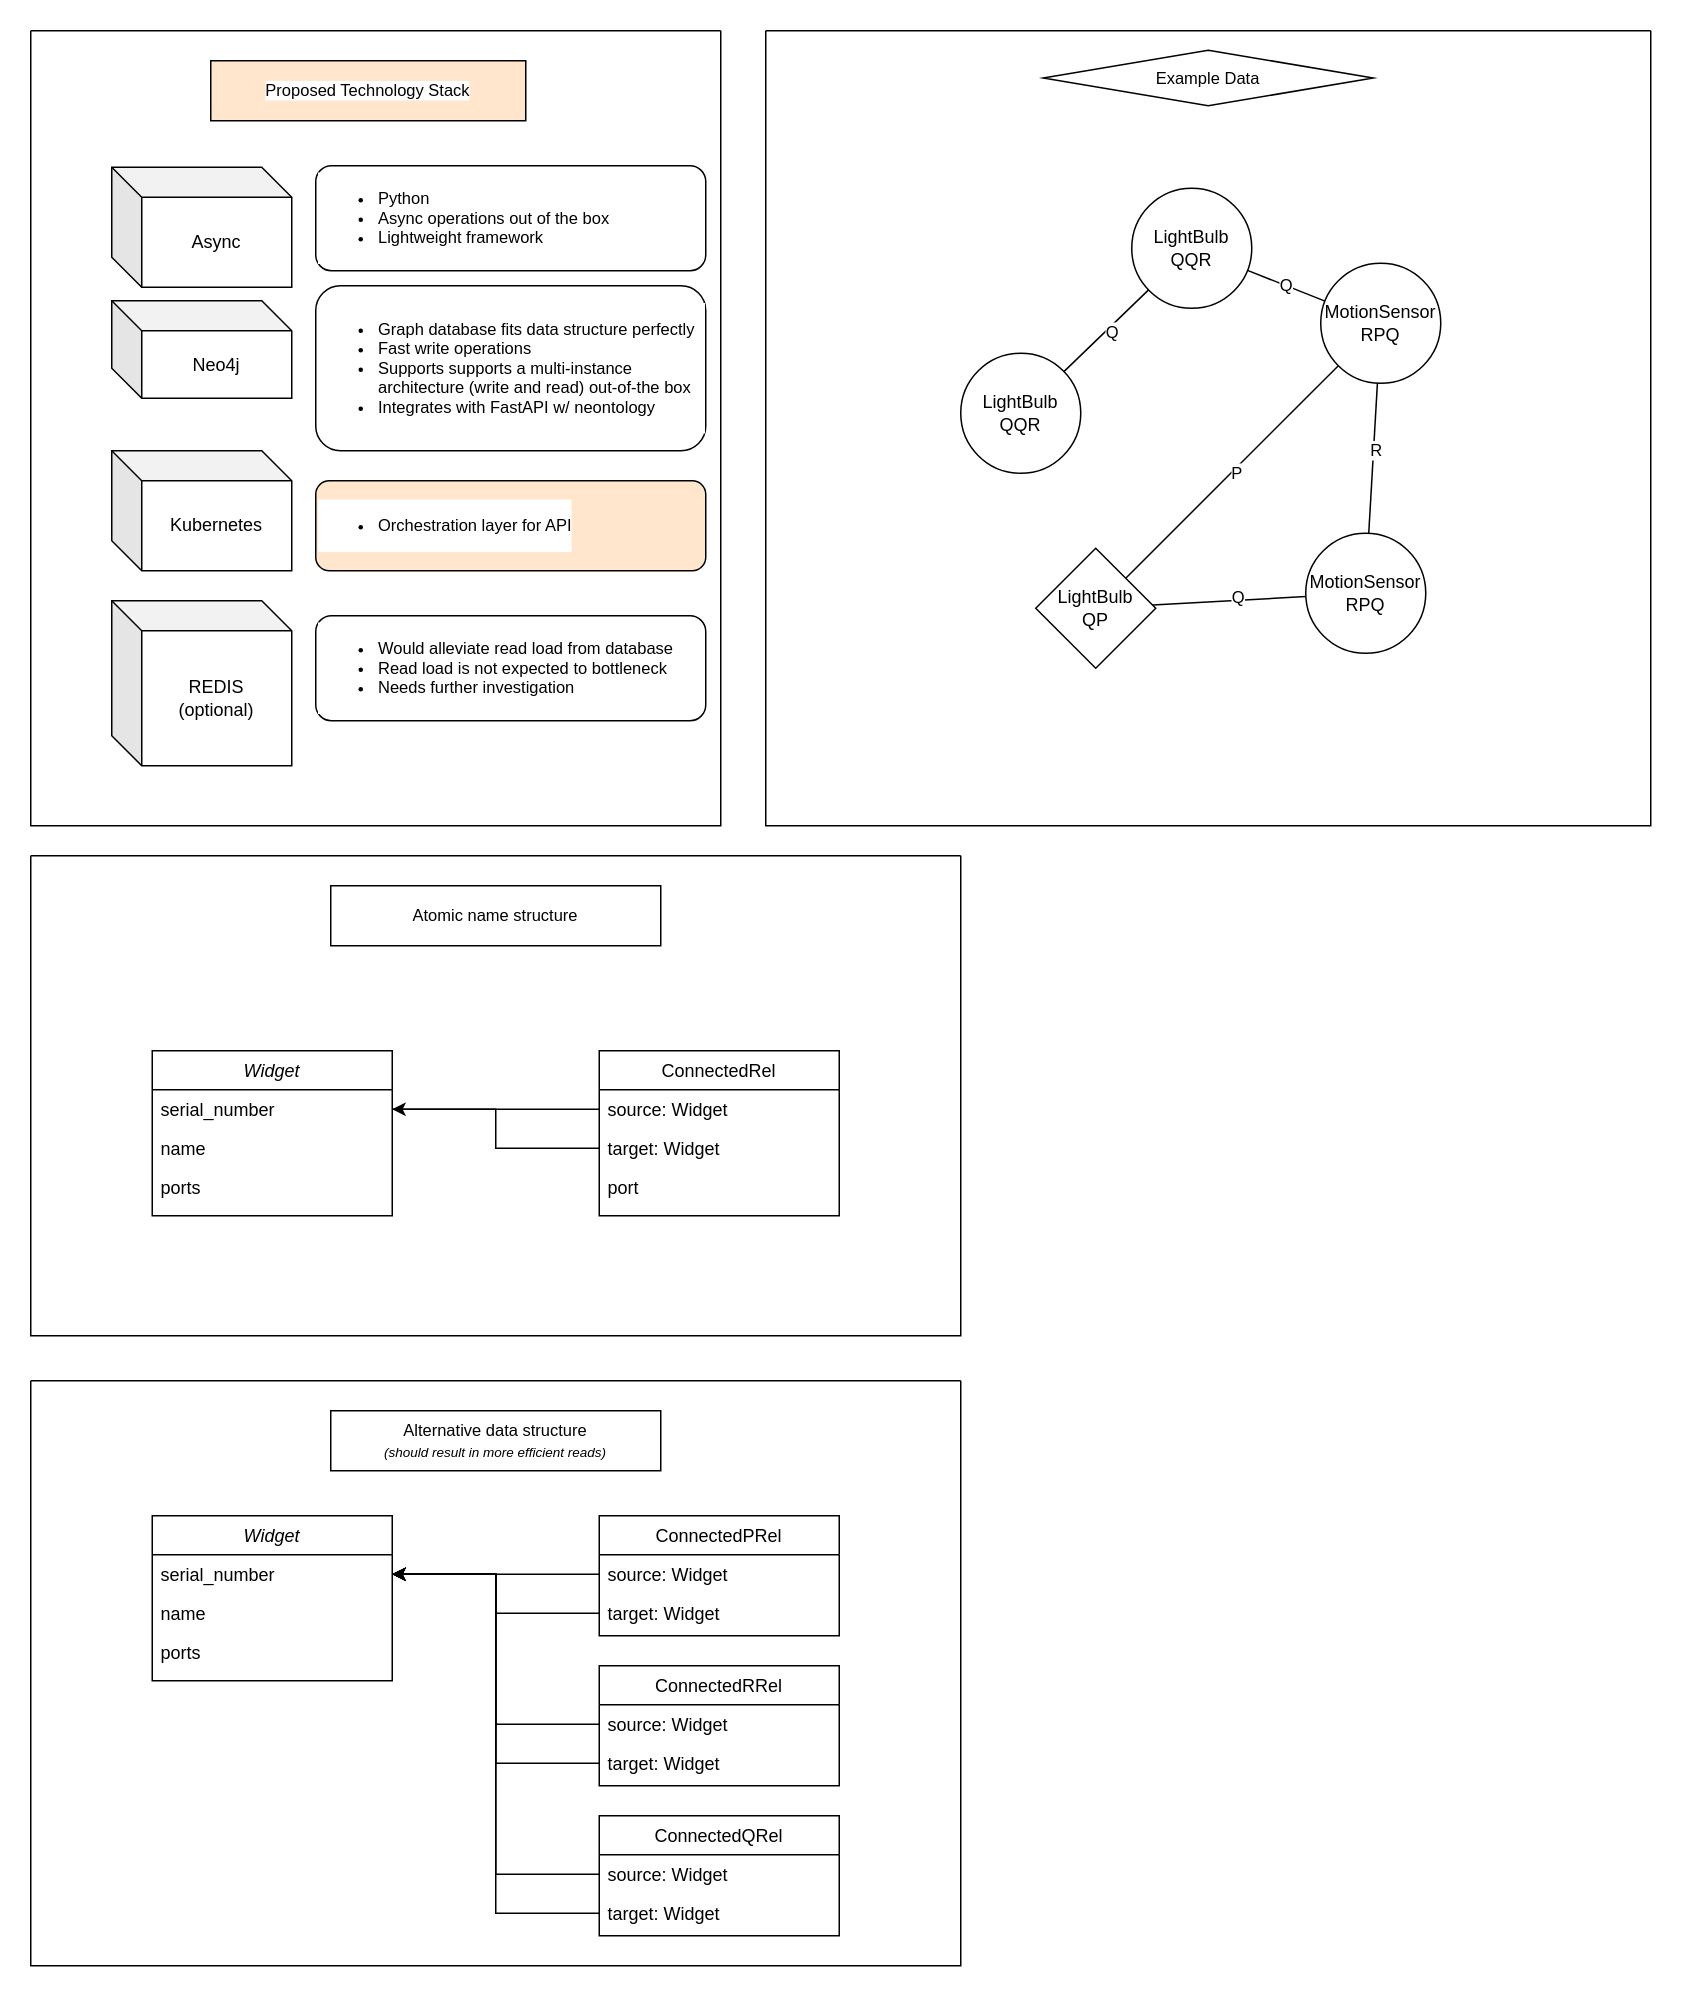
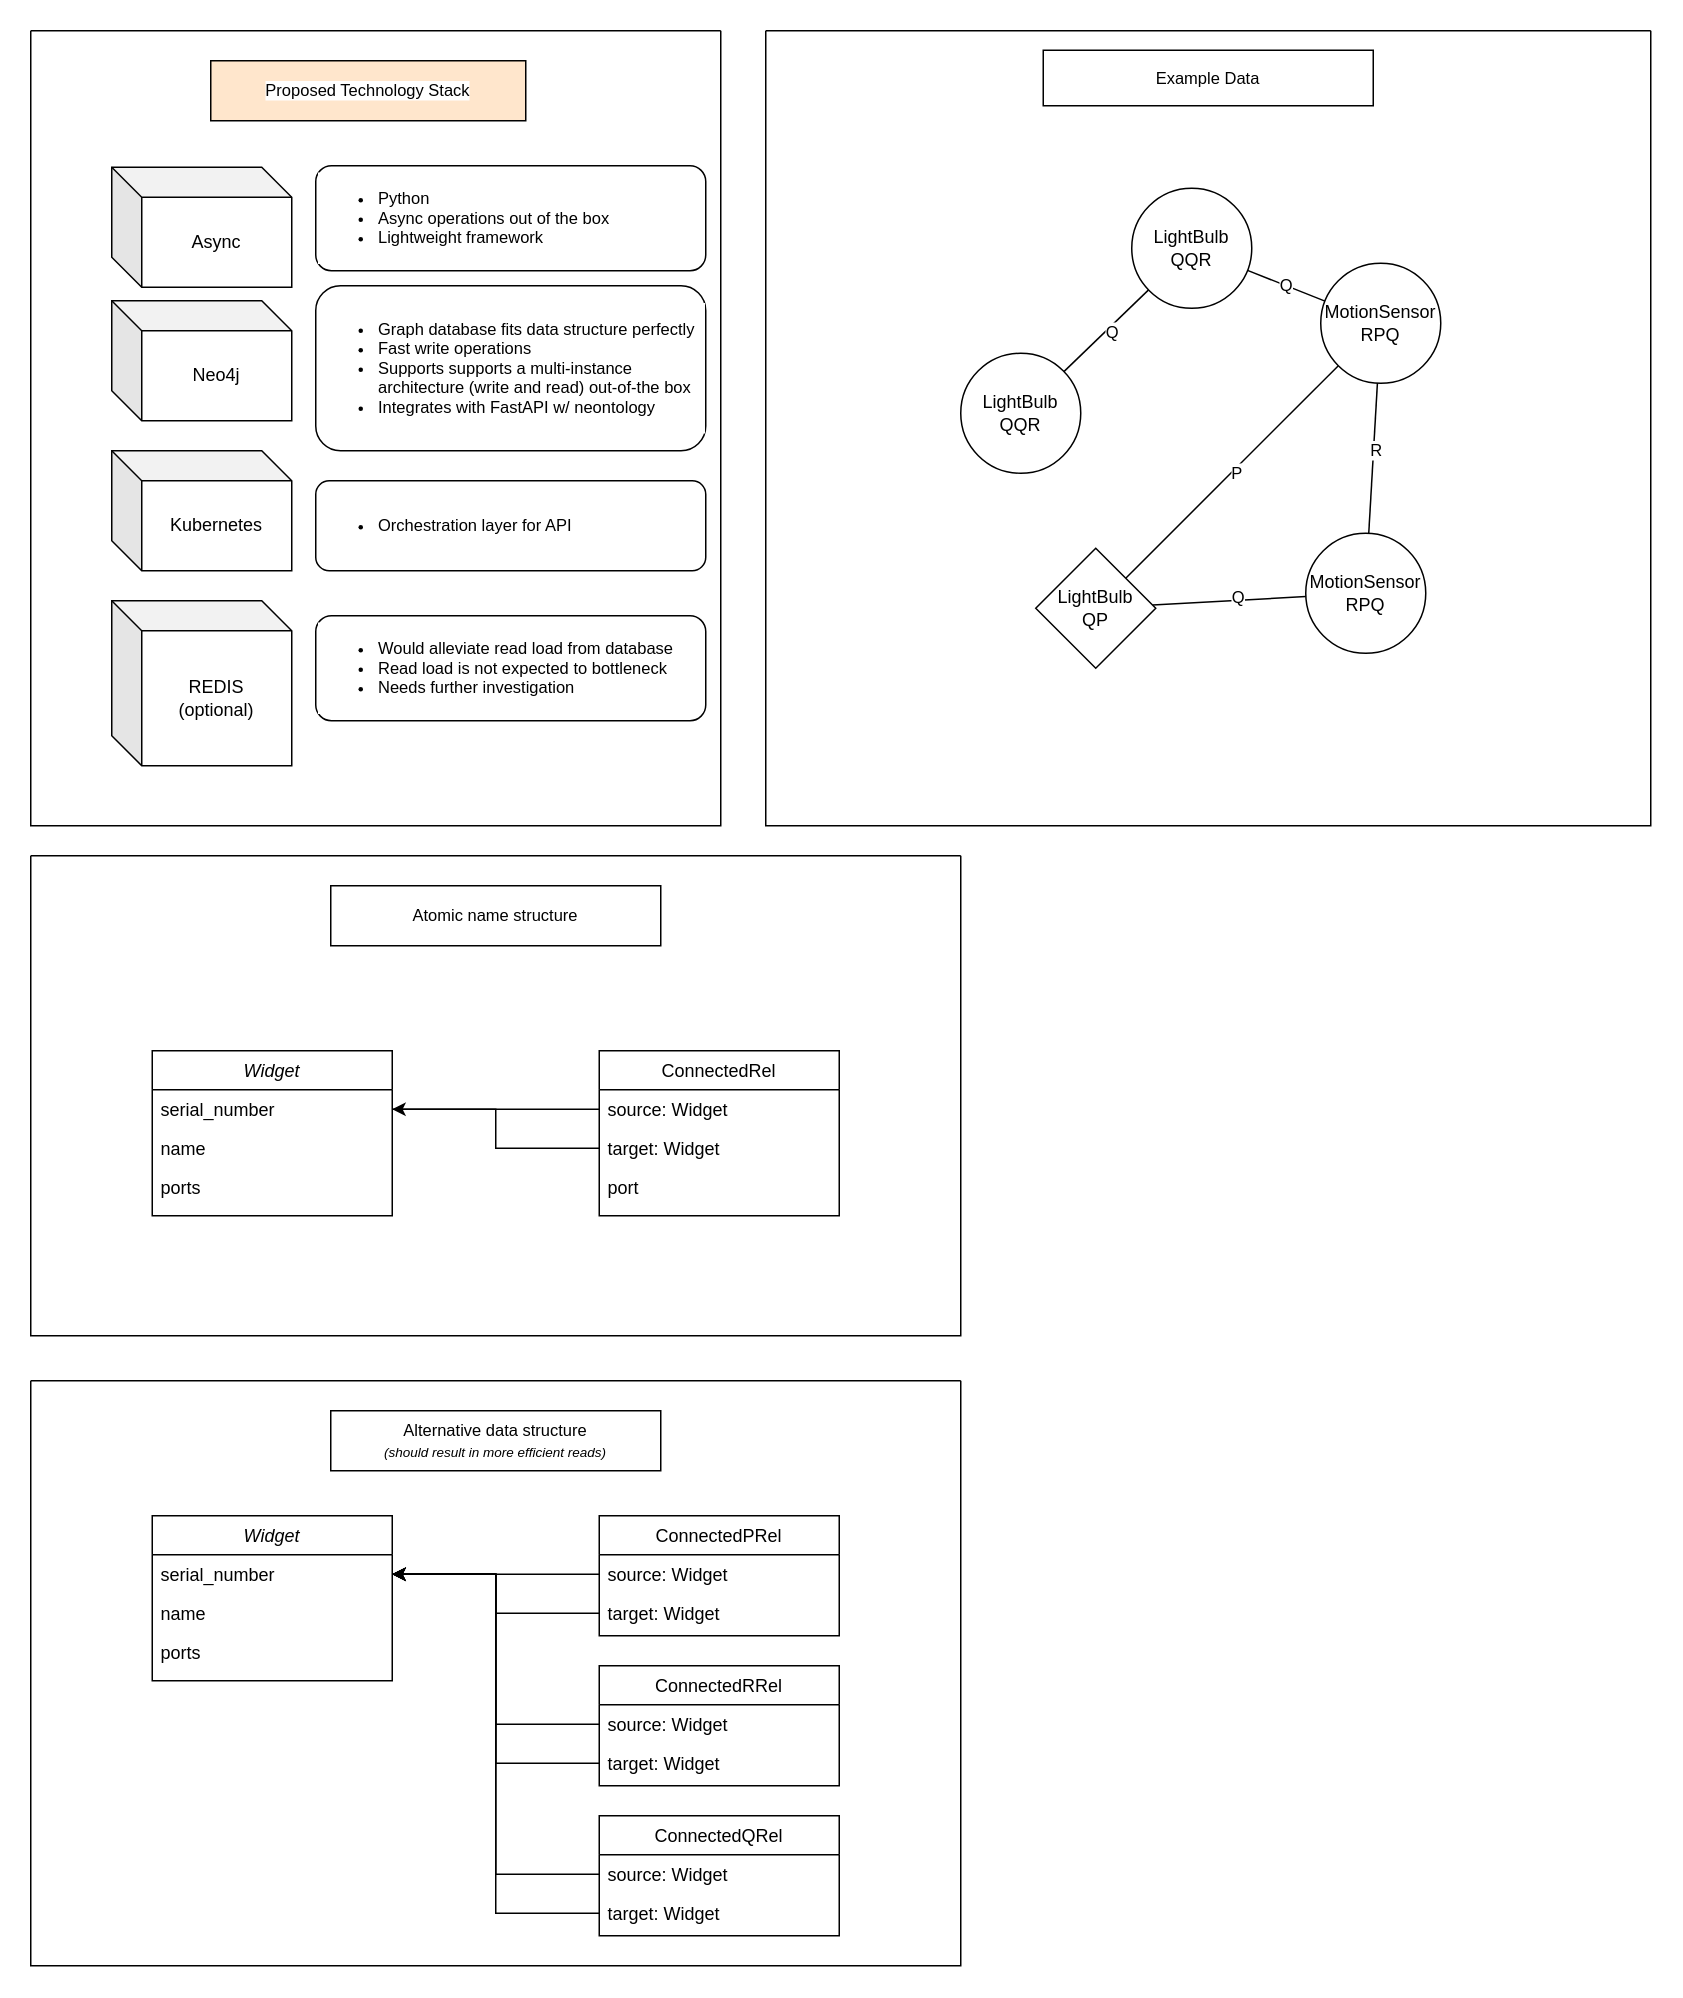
- <mxCell id="3" value="Example Data" style="rhombus;whiteSpace=wrap;html=1;fontFamily=Helvetica;fontSize=11;fontColor=default;labelBackgroundColor=default;" parent="2" vertex="1"><mxGeometry x="185" y="13" width="220" height="37" as="geometry" /></mxCell>
+ <mxCell id="3" value="Example Data" style="rounded=0;whiteSpace=wrap;html=1;fontFamily=Helvetica;fontSize=11;fontColor=default;labelBackgroundColor=default;" parent="2" vertex="1"><mxGeometry x="185" y="13" width="220" height="37" as="geometry" /></mxCell>
- <mxCell id="36" value="Neo4j" style="shape=cube;whiteSpace=wrap;html=1;boundedLbl=1;backgroundOutline=1;darkOpacity=0.05;darkOpacity2=0.1;" parent="32" vertex="1"><mxGeometry x="54" y="180" width="120" height="65" as="geometry" /></mxCell>
+ <mxCell id="36" value="Neo4j" style="shape=cube;whiteSpace=wrap;html=1;boundedLbl=1;backgroundOutline=1;darkOpacity=0.05;darkOpacity2=0.1;" parent="32" vertex="1"><mxGeometry x="54" y="180" width="120" height="80" as="geometry" /></mxCell>
- <mxCell id="41" value="&lt;ul&gt;&lt;li&gt;Orchestration layer for API&lt;/li&gt;&lt;/ul&gt;" style="rounded=1;whiteSpace=wrap;html=1;fontFamily=Helvetica;fontSize=11;fontColor=default;labelBackgroundColor=default;align=left;fillColor=#ffe6cc;" parent="32" vertex="1"><mxGeometry x="190" y="300" width="260" height="60" as="geometry" /></mxCell>
+ <mxCell id="41" value="&lt;ul&gt;&lt;li&gt;Orchestration layer for API&lt;/li&gt;&lt;/ul&gt;" style="rounded=1;whiteSpace=wrap;html=1;fontFamily=Helvetica;fontSize=11;fontColor=default;labelBackgroundColor=default;align=left;" parent="32" vertex="1"><mxGeometry x="190" y="300" width="260" height="60" as="geometry" /></mxCell>
